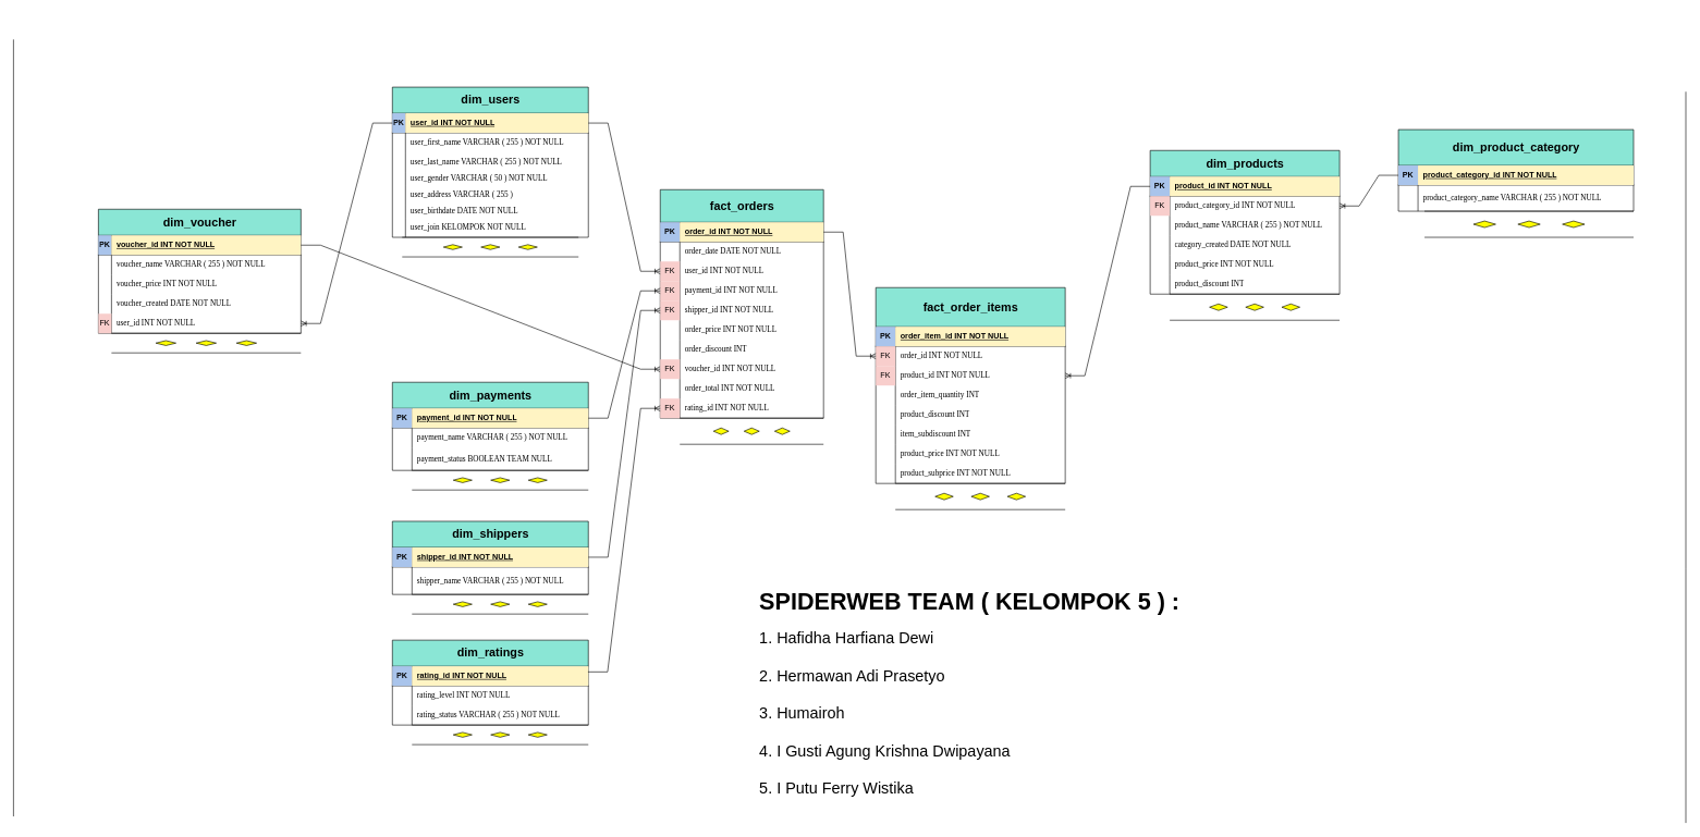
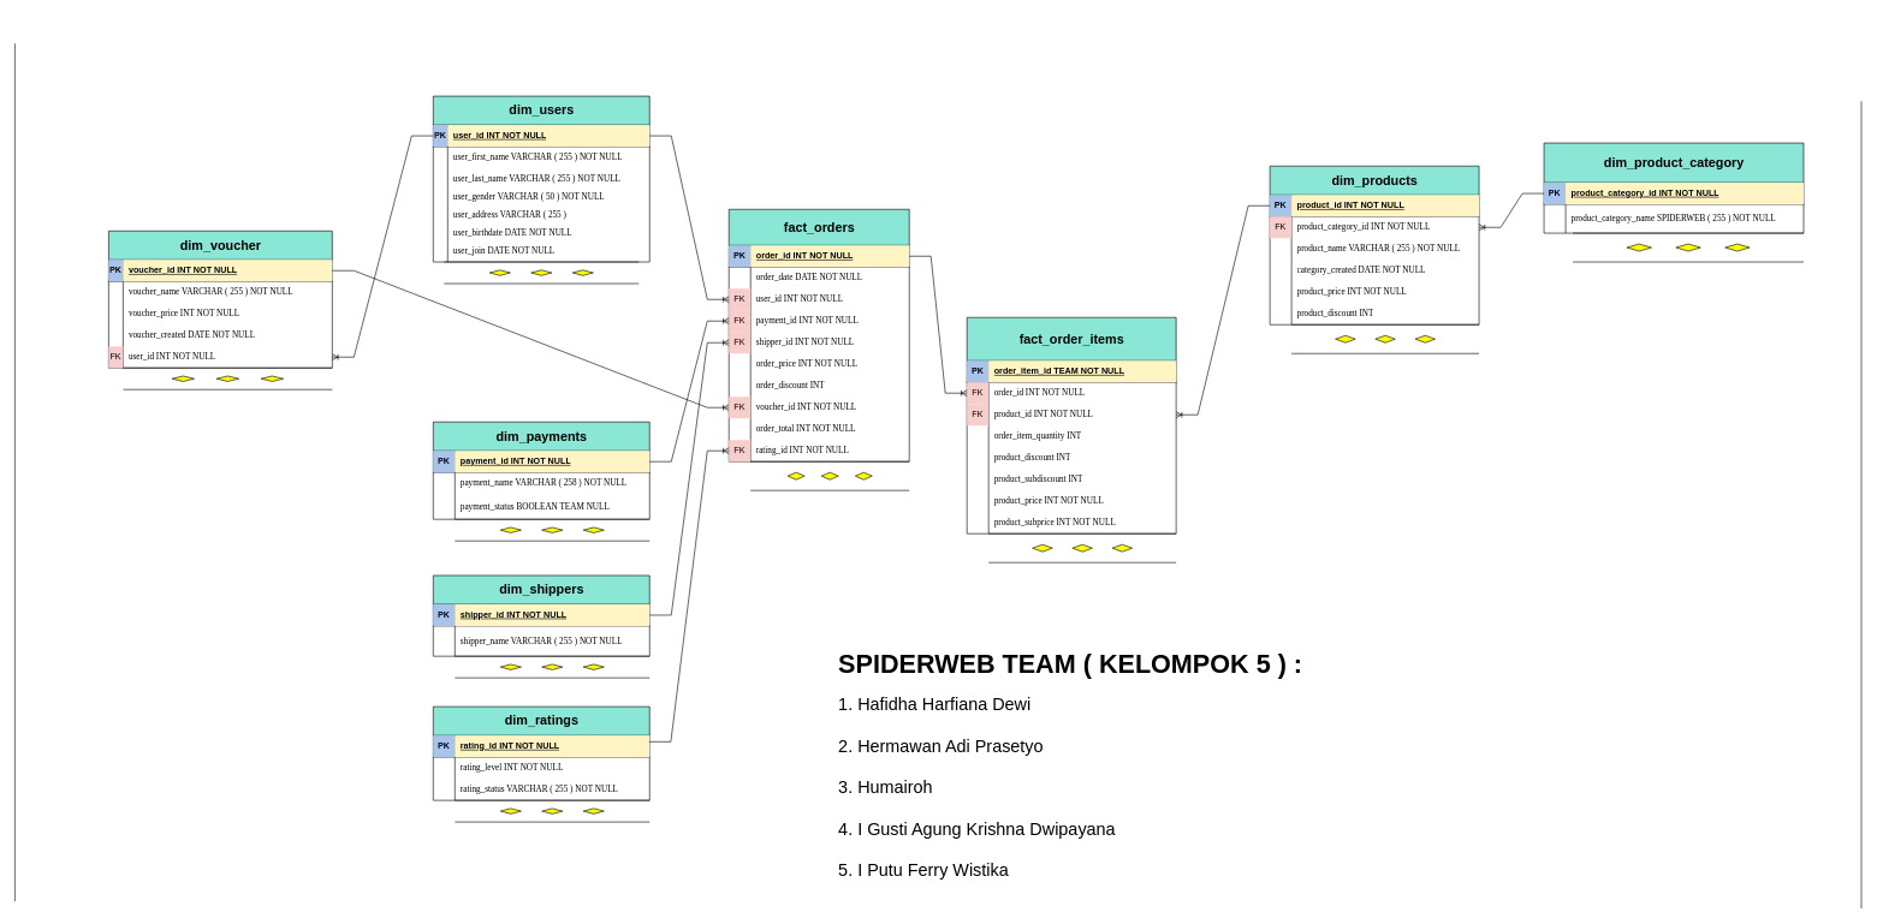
- <mxCell id="154" value="&lt;font face=&quot;Comic Sans MS&quot;&gt;product_category_name VARCHAR ( 255 ) NOT NULL&lt;/font&gt;" style="shape=partialRectangle;connectable=0;fillColor=none;top=0;left=0;bottom=0;right=0;align=left;spacingLeft=6;overflow=hidden;whiteSpace=wrap;html=1;" vertex="1" parent="152"><mxGeometry x="30" width="330" height="40" as="geometry"><mxRectangle width="330" height="40" as="alternateBounds" /></mxGeometry></mxCell>
+ <mxCell id="154" value="&lt;font face=&quot;Comic Sans MS&quot;&gt;product_category_name SPIDERWEB ( 255 ) NOT NULL&lt;/font&gt;" style="shape=partialRectangle;connectable=0;fillColor=none;top=0;left=0;bottom=0;right=0;align=left;spacingLeft=6;overflow=hidden;whiteSpace=wrap;html=1;" vertex="1" parent="152"><mxGeometry x="30" width="330" height="40" as="geometry"><mxRectangle width="330" height="40" as="alternateBounds" /></mxGeometry></mxCell>
- <mxCell id="54" value="&lt;font face=&quot;Comic Sans MS&quot;&gt;user_join KELOMPOK NOT NULL&lt;/font&gt;" style="shape=partialRectangle;connectable=0;fillColor=none;top=0;left=0;bottom=0;right=0;align=left;spacingLeft=6;overflow=hidden;whiteSpace=wrap;html=1;" vertex="1" parent="52"><mxGeometry x="20" width="280" height="30" as="geometry"><mxRectangle width="280" height="30" as="alternateBounds" /></mxGeometry></mxCell>
+ <mxCell id="54" value="&lt;font face=&quot;Comic Sans MS&quot;&gt;user_join DATE NOT NULL&lt;/font&gt;" style="shape=partialRectangle;connectable=0;fillColor=none;top=0;left=0;bottom=0;right=0;align=left;spacingLeft=6;overflow=hidden;whiteSpace=wrap;html=1;" vertex="1" parent="52"><mxGeometry x="20" width="280" height="30" as="geometry"><mxRectangle width="280" height="30" as="alternateBounds" /></mxGeometry></mxCell>
- <mxCell id="70" value="order_item_id INT NOT NULL" style="shape=partialRectangle;connectable=0;fillColor=#FFF4C3;top=0;left=0;bottom=0;right=0;align=left;spacingLeft=6;fontStyle=5;overflow=hidden;whiteSpace=wrap;html=1;" vertex="1" parent="68"><mxGeometry x="30" width="260" height="30" as="geometry"><mxRectangle width="260" height="30" as="alternateBounds" /></mxGeometry></mxCell>
+ <mxCell id="70" value="order_item_id TEAM NOT NULL" style="shape=partialRectangle;connectable=0;fillColor=#FFF4C3;top=0;left=0;bottom=0;right=0;align=left;spacingLeft=6;fontStyle=5;overflow=hidden;whiteSpace=wrap;html=1;" vertex="1" parent="68"><mxGeometry x="30" width="260" height="30" as="geometry"><mxRectangle width="260" height="30" as="alternateBounds" /></mxGeometry></mxCell>
- <mxCell id="85" value="&lt;font face=&quot;Comic Sans MS&quot;&gt;item_subdiscount INT&lt;/font&gt;" style="shape=partialRectangle;connectable=0;fillColor=none;top=0;left=0;bottom=0;right=0;align=left;spacingLeft=6;overflow=hidden;whiteSpace=wrap;html=1;" vertex="1" parent="83"><mxGeometry x="30" width="260" height="30" as="geometry"><mxRectangle width="260" height="30" as="alternateBounds" /></mxGeometry></mxCell>
+ <mxCell id="85" value="&lt;font face=&quot;Comic Sans MS&quot;&gt;product_subdiscount INT&lt;/font&gt;" style="shape=partialRectangle;connectable=0;fillColor=none;top=0;left=0;bottom=0;right=0;align=left;spacingLeft=6;overflow=hidden;whiteSpace=wrap;html=1;" vertex="1" parent="83"><mxGeometry x="30" width="260" height="30" as="geometry"><mxRectangle width="260" height="30" as="alternateBounds" /></mxGeometry></mxCell>
- <mxCell id="62" value="&lt;font face=&quot;Comic Sans MS&quot;&gt;payment_name VARCHAR ( 255 ) NOT NULL&lt;/font&gt;" style="shape=partialRectangle;connectable=0;fillColor=none;top=0;left=0;bottom=0;right=0;align=left;spacingLeft=6;overflow=hidden;whiteSpace=wrap;html=1;" vertex="1" parent="60"><mxGeometry x="30" width="270" height="30" as="geometry"><mxRectangle width="270" height="30" as="alternateBounds" /></mxGeometry></mxCell>
+ <mxCell id="62" value="&lt;font face=&quot;Comic Sans MS&quot;&gt;payment_name VARCHAR ( 258 ) NOT NULL&lt;/font&gt;" style="shape=partialRectangle;connectable=0;fillColor=none;top=0;left=0;bottom=0;right=0;align=left;spacingLeft=6;overflow=hidden;whiteSpace=wrap;html=1;" vertex="1" parent="60"><mxGeometry x="30" width="270" height="30" as="geometry"><mxRectangle width="270" height="30" as="alternateBounds" /></mxGeometry></mxCell>
